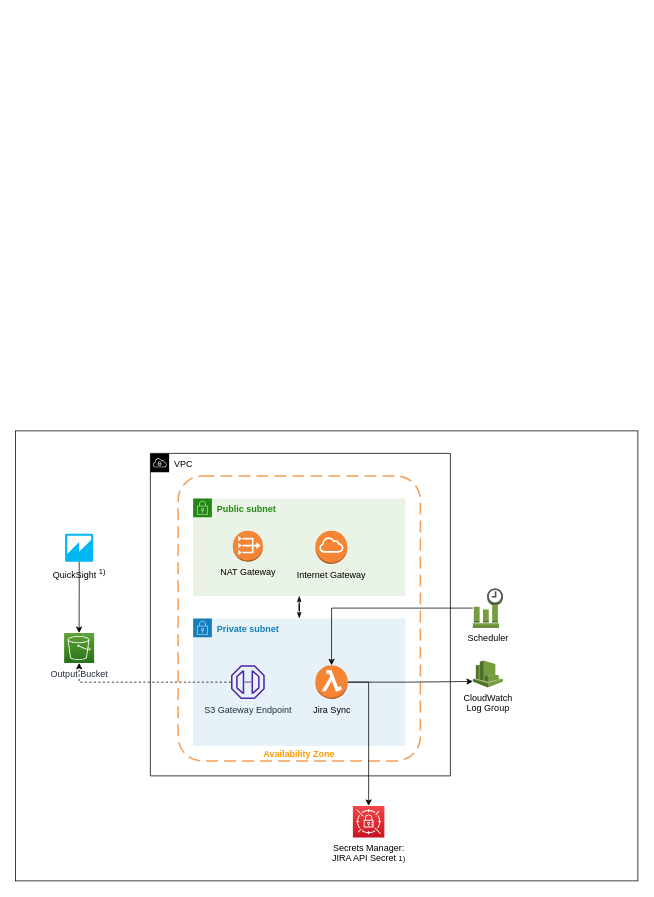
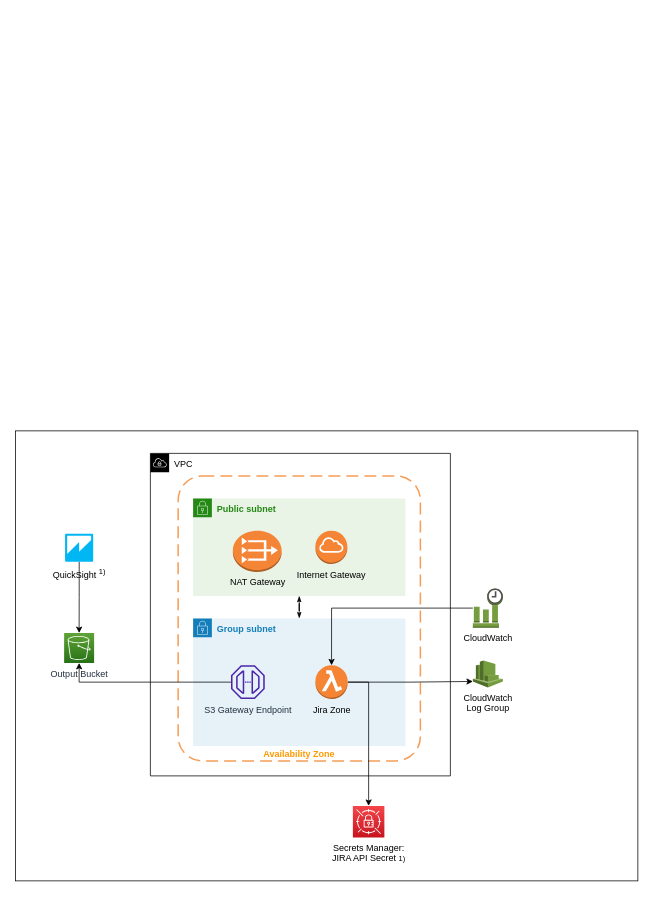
- <mxCell id="9" value="NAT Gateway" style="outlineConnect=0;dashed=0;verticalLabelPosition=bottom;verticalAlign=top;align=center;html=1;shape=mxgraph.aws3.vpc_nat_gateway;fillColor=#F58536;gradientColor=none;" parent="1" vertex="1"><mxGeometry x="310" y="707" width="40" height="41.5" as="geometry" /></mxCell>
+ <mxCell id="9" value="NAT Gateway" style="outlineConnect=0;dashed=0;verticalLabelPosition=bottom;verticalAlign=top;align=center;html=1;shape=mxgraph.aws3.vpc_nat_gateway;fillColor=#F58536;gradientColor=none;" parent="1" vertex="1"><mxGeometry x="310" y="707" width="65" height="55" as="geometry" /></mxCell>
- <mxCell id="8" value="&lt;b&gt;Private subnet&lt;/b&gt;" style="points=[[0,0],[0.25,0],[0.5,0],[0.75,0],[1,0],[1,0.25],[1,0.5],[1,0.75],[1,1],[0.75,1],[0.5,1],[0.25,1],[0,1],[0,0.75],[0,0.5],[0,0.25]];outlineConnect=0;gradientColor=none;html=1;whiteSpace=wrap;fontSize=12;fontStyle=0;shape=mxgraph.aws4.group;grIcon=mxgraph.aws4.group_security_group;grStroke=0;strokeColor=#147EBA;fillColor=#E6F2F8;verticalAlign=top;align=left;spacingLeft=30;fontColor=#147EBA;dashed=0;" parent="1" vertex="1"><mxGeometry x="257" y="824" width="283" height="170" as="geometry" /></mxCell>
+ <mxCell id="8" value="&lt;b&gt;Group subnet&lt;/b&gt;" style="points=[[0,0],[0.25,0],[0.5,0],[0.75,0],[1,0],[1,0.25],[1,0.5],[1,0.75],[1,1],[0.75,1],[0.5,1],[0.25,1],[0,1],[0,0.75],[0,0.5],[0,0.25]];outlineConnect=0;gradientColor=none;html=1;whiteSpace=wrap;fontSize=12;fontStyle=0;shape=mxgraph.aws4.group;grIcon=mxgraph.aws4.group_security_group;grStroke=0;strokeColor=#147EBA;fillColor=#E6F2F8;verticalAlign=top;align=left;spacingLeft=30;fontColor=#147EBA;dashed=0;" parent="1" vertex="1"><mxGeometry x="257" y="824" width="283" height="170" as="geometry" /></mxCell>
- <mxCell id="22" value="Scheduler" style="outlineConnect=0;dashed=0;verticalLabelPosition=bottom;verticalAlign=top;align=center;html=1;shape=mxgraph.aws3.event_time_based;fillColor=#759C3E;gradientColor=none;" parent="1" vertex="1"><mxGeometry x="629.91" y="784" width="40.09" height="52.5" as="geometry" /></mxCell>
+ <mxCell id="22" value="CloudWatch" style="outlineConnect=0;dashed=0;verticalLabelPosition=bottom;verticalAlign=top;align=center;html=1;shape=mxgraph.aws3.event_time_based;fillColor=#759C3E;gradientColor=none;" parent="1" vertex="1"><mxGeometry x="629.91" y="784" width="40.09" height="52.5" as="geometry" /></mxCell>
- <mxCell id="16" style="edgeStyle=orthogonalEdgeStyle;rounded=0;orthogonalLoop=1;jettySize=auto;html=1;dashed=1;" parent="1" source="17" target="18" edge="1"><mxGeometry relative="1" as="geometry" /></mxCell>
+ <mxCell id="16" style="edgeStyle=orthogonalEdgeStyle;rounded=0;orthogonalLoop=1;jettySize=auto;html=1;" parent="1" source="17" target="18" edge="1"><mxGeometry relative="1" as="geometry" /></mxCell>
- <mxCell id="15" value="Jira Sync" style="outlineConnect=0;dashed=0;verticalLabelPosition=bottom;verticalAlign=top;align=center;html=1;shape=mxgraph.aws3.lambda_function;fillColor=#F58534;gradientColor=none;" parent="1" vertex="1"><mxGeometry x="420" y="886.5" width="43.13" height="45" as="geometry" /></mxCell>
+ <mxCell id="15" value="Jira Zone" style="outlineConnect=0;dashed=0;verticalLabelPosition=bottom;verticalAlign=top;align=center;html=1;shape=mxgraph.aws3.lambda_function;fillColor=#F58534;gradientColor=none;" parent="1" vertex="1"><mxGeometry x="420" y="886.5" width="43.13" height="45" as="geometry" /></mxCell>
